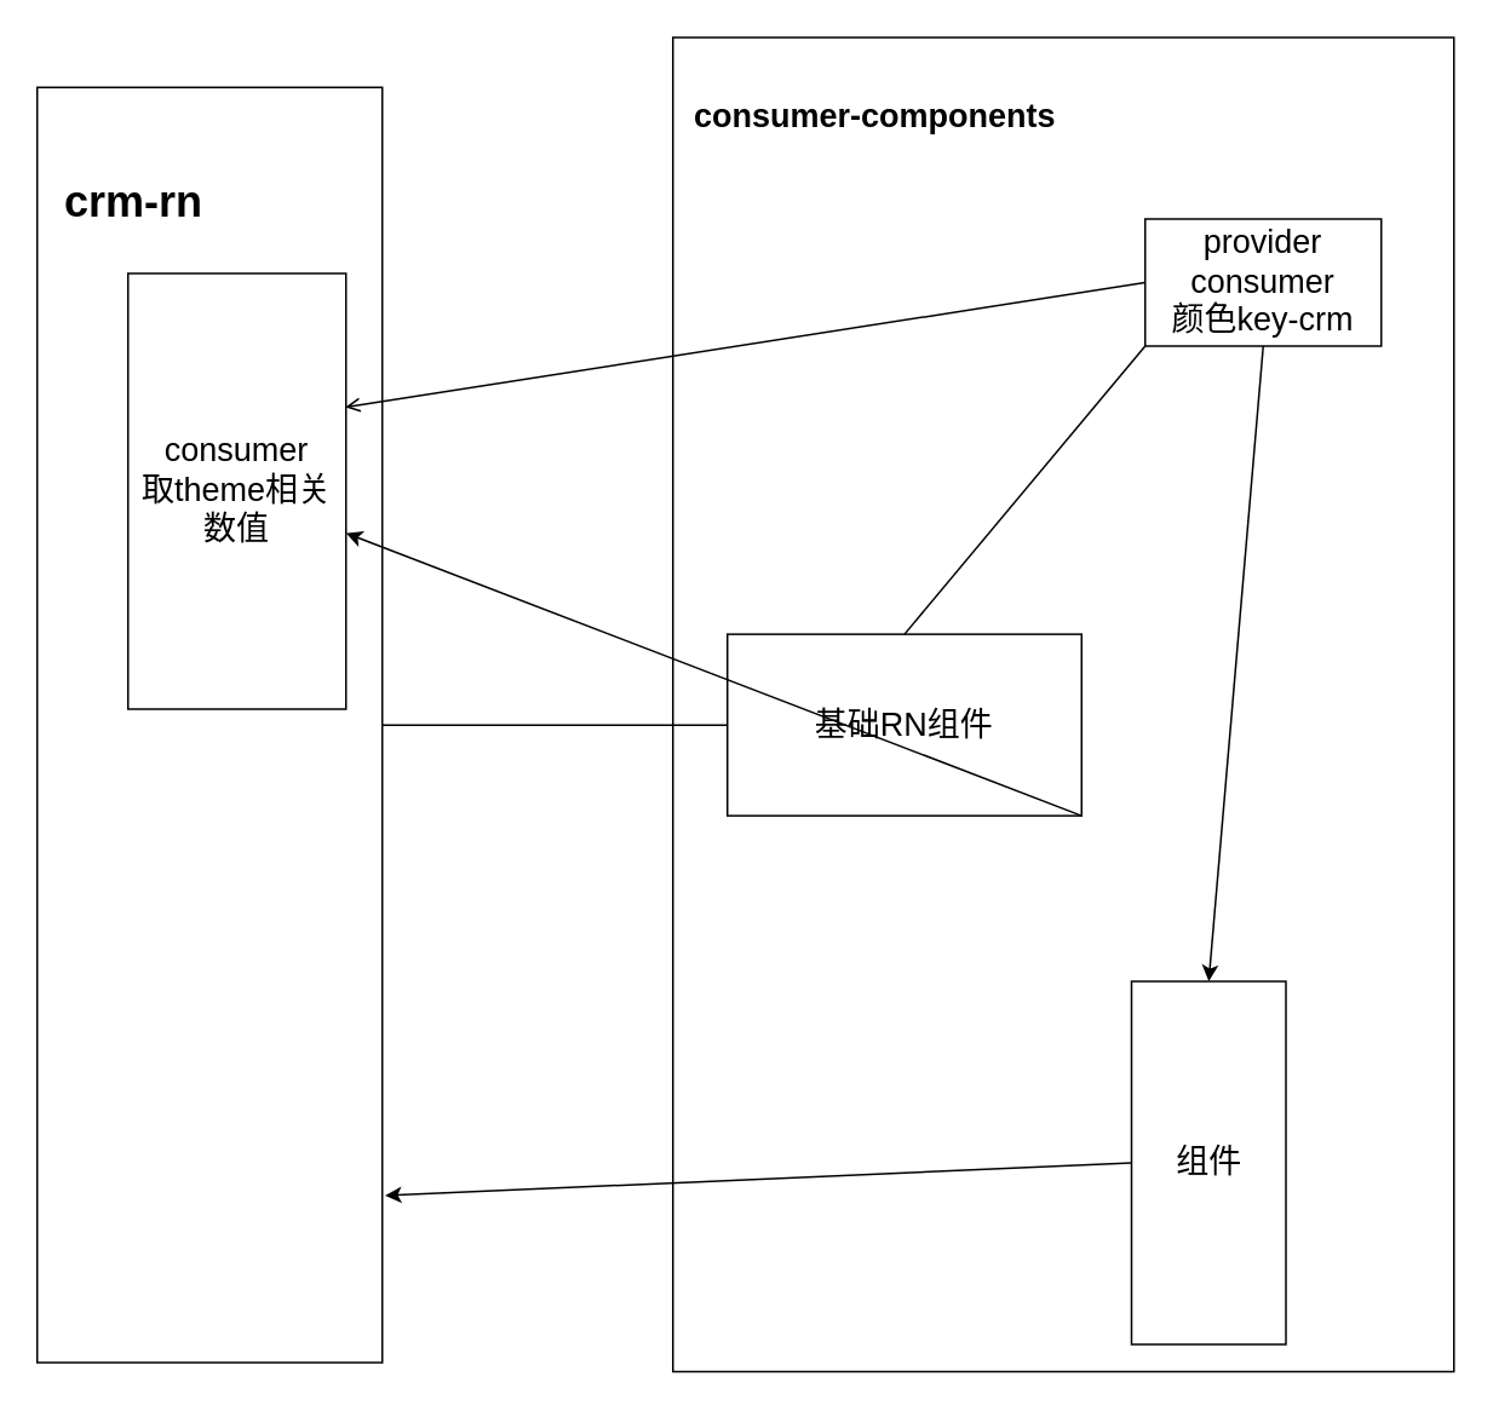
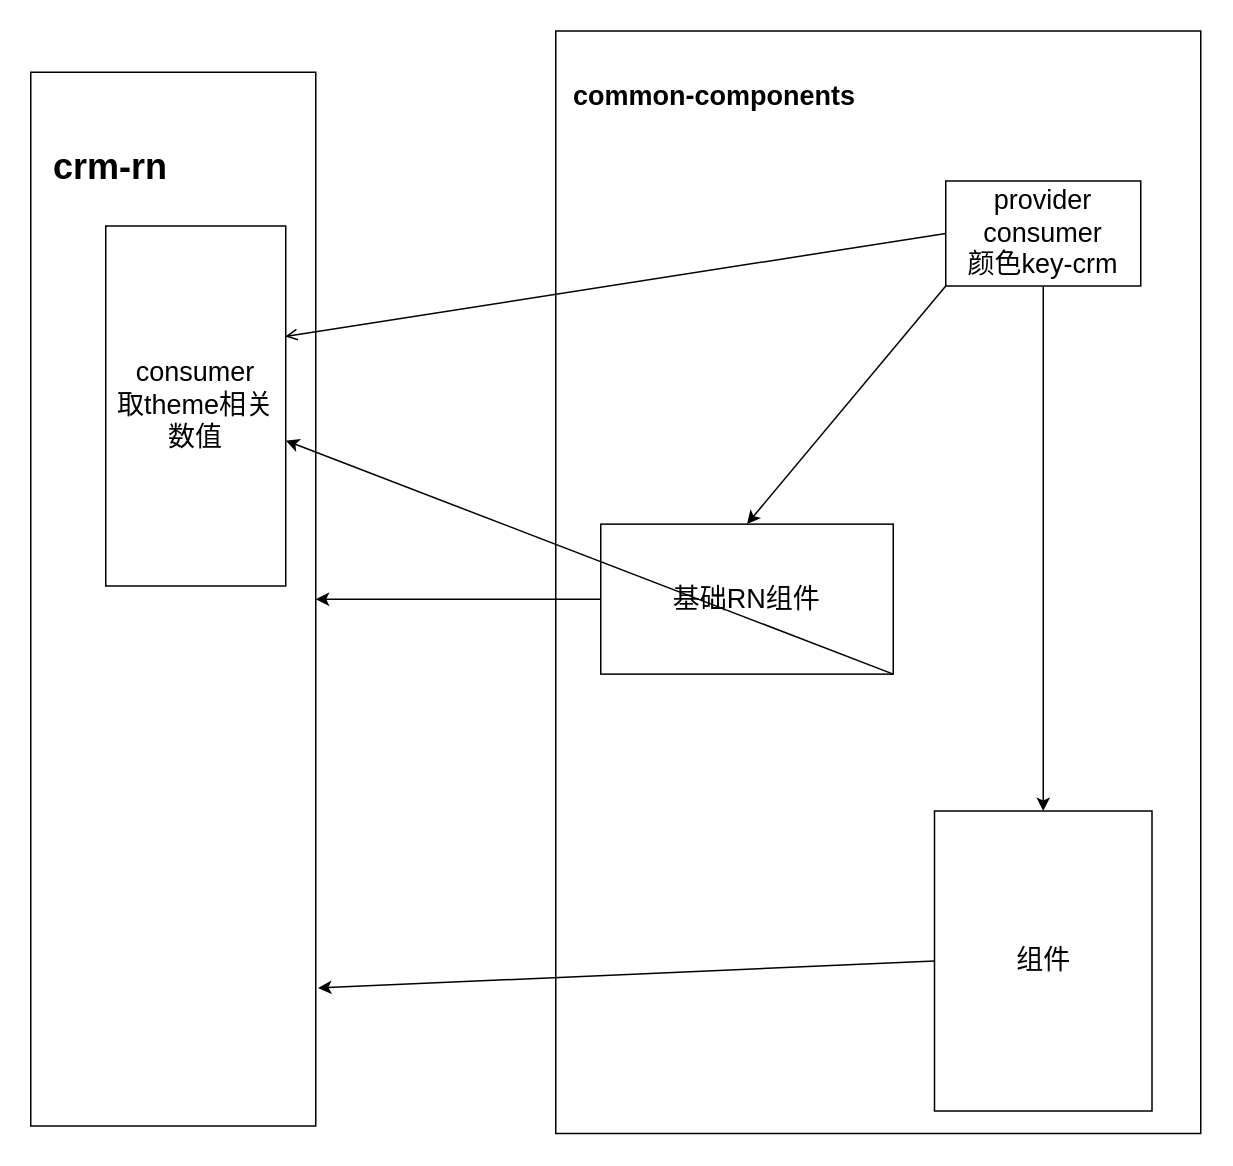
- <mxCell id="3" style="rounded=0;orthogonalLoop=1;jettySize=auto;html=1;exitX=0;exitY=1;exitDx=0;exitDy=0;entryX=0.5;entryY=0;entryDx=0;entryDy=0;endArrow=none;" parent="1" source="4" target="12" edge="1"><mxGeometry relative="1" as="geometry" /></mxCell>
+ <mxCell id="3" style="rounded=0;orthogonalLoop=1;jettySize=auto;html=1;exitX=0;exitY=1;exitDx=0;exitDy=0;entryX=0.5;entryY=0;entryDx=0;entryDy=0;" parent="1" source="4" target="12" edge="1"><mxGeometry relative="1" as="geometry" /></mxCell>
- <mxCell id="2" value="&lt;b style=&quot;font-size: 18px&quot;&gt;&amp;nbsp; consumer-components&lt;br&gt;&lt;br&gt;&lt;br&gt;&lt;br&gt;&lt;br&gt;&lt;br&gt;&lt;br&gt;&lt;br&gt;&lt;br&gt;&lt;br&gt;&lt;br&gt;&lt;br&gt;&lt;br&gt;&lt;br&gt;&lt;br&gt;&lt;br&gt;&lt;br&gt;&lt;br&gt;&lt;br&gt;&lt;br&gt;&lt;br&gt;&lt;br&gt;&lt;br&gt;&lt;br&gt;&lt;br&gt;&lt;br&gt;&lt;br&gt;&lt;br&gt;&lt;br&gt;&lt;br&gt;&lt;br&gt;&lt;/b&gt;" style="rounded=0;whiteSpace=wrap;html=1;align=left;" parent="1" vertex="1"><mxGeometry x="370" y="20" width="430" height="735" as="geometry" /></mxCell>
+ <mxCell id="2" value="&lt;b style=&quot;font-size: 18px&quot;&gt;&amp;nbsp; common-components&lt;br&gt;&lt;br&gt;&lt;br&gt;&lt;br&gt;&lt;br&gt;&lt;br&gt;&lt;br&gt;&lt;br&gt;&lt;br&gt;&lt;br&gt;&lt;br&gt;&lt;br&gt;&lt;br&gt;&lt;br&gt;&lt;br&gt;&lt;br&gt;&lt;br&gt;&lt;br&gt;&lt;br&gt;&lt;br&gt;&lt;br&gt;&lt;br&gt;&lt;br&gt;&lt;br&gt;&lt;br&gt;&lt;br&gt;&lt;br&gt;&lt;br&gt;&lt;br&gt;&lt;br&gt;&lt;br&gt;&lt;/b&gt;" style="rounded=0;whiteSpace=wrap;html=1;align=left;" parent="1" vertex="1"><mxGeometry x="370" y="20" width="430" height="735" as="geometry" /></mxCell>
- <mxCell id="10" style="edgeStyle=orthogonalEdgeStyle;rounded=0;orthogonalLoop=1;jettySize=auto;html=1;exitX=0;exitY=0.5;exitDx=0;exitDy=0;endArrow=none;" parent="1" source="12" target="5" edge="1"><mxGeometry relative="1" as="geometry" /></mxCell>
+ <mxCell id="10" style="edgeStyle=orthogonalEdgeStyle;rounded=0;orthogonalLoop=1;jettySize=auto;html=1;exitX=0;exitY=0.5;exitDx=0;exitDy=0;" parent="1" source="12" target="5" edge="1"><mxGeometry relative="1" as="geometry" /></mxCell>
- <mxCell id="6" value="&lt;font style=&quot;font-size: 18px&quot;&gt;组件&lt;/font&gt;" style="rounded=0;whiteSpace=wrap;html=1;" parent="1" vertex="1"><mxGeometry x="622.5" y="540" width="85" height="200" as="geometry" /></mxCell>
+ <mxCell id="6" value="&lt;font style=&quot;font-size: 18px&quot;&gt;组件&lt;/font&gt;" style="rounded=0;whiteSpace=wrap;html=1;" parent="1" vertex="1"><mxGeometry x="622.5" y="540" width="145" height="200" as="geometry" /></mxCell>
